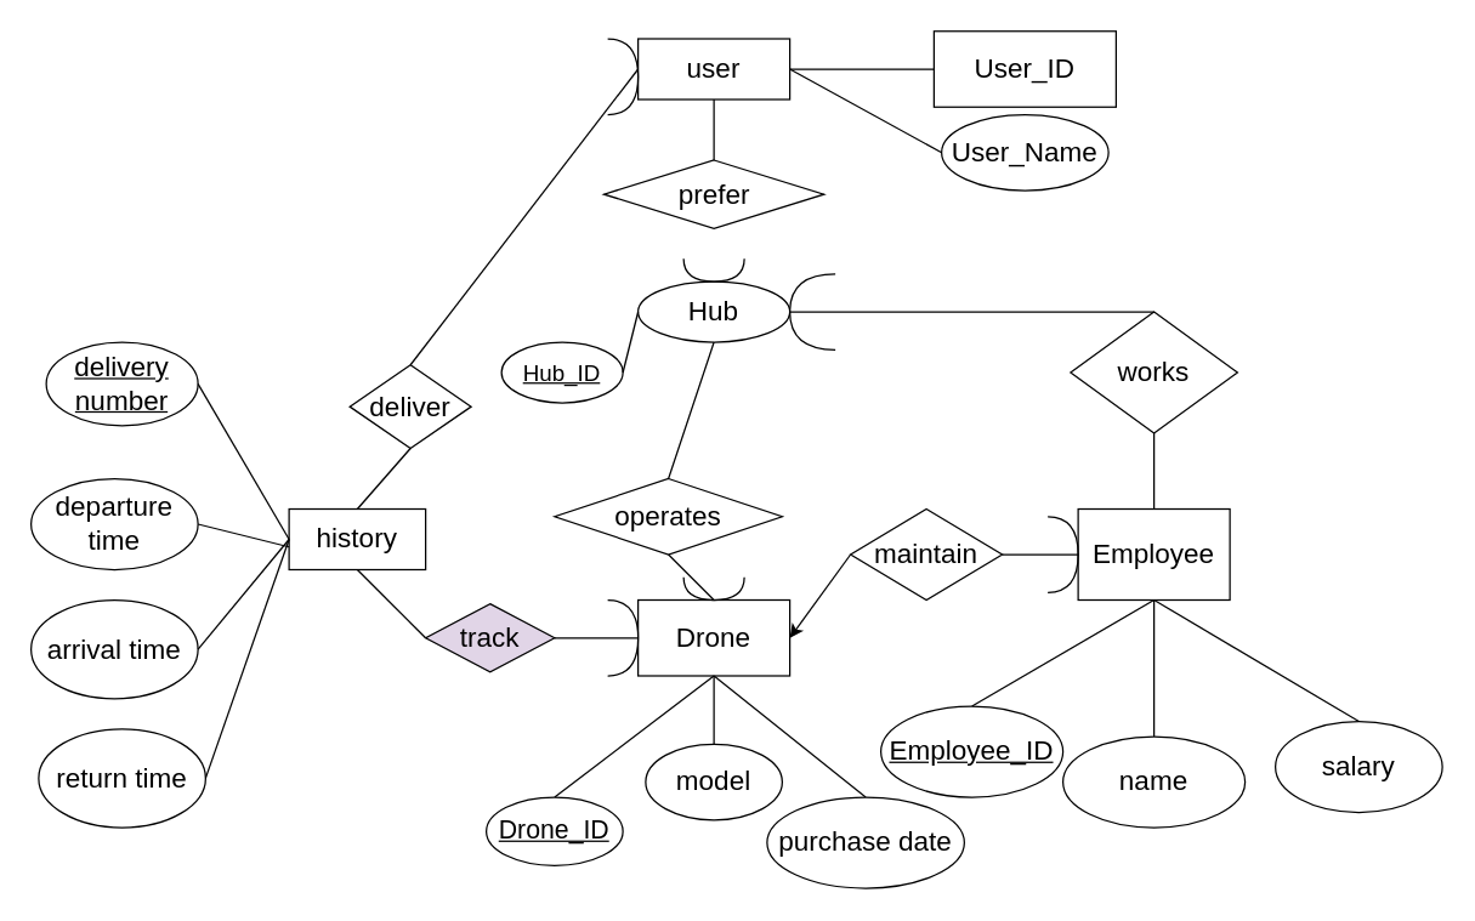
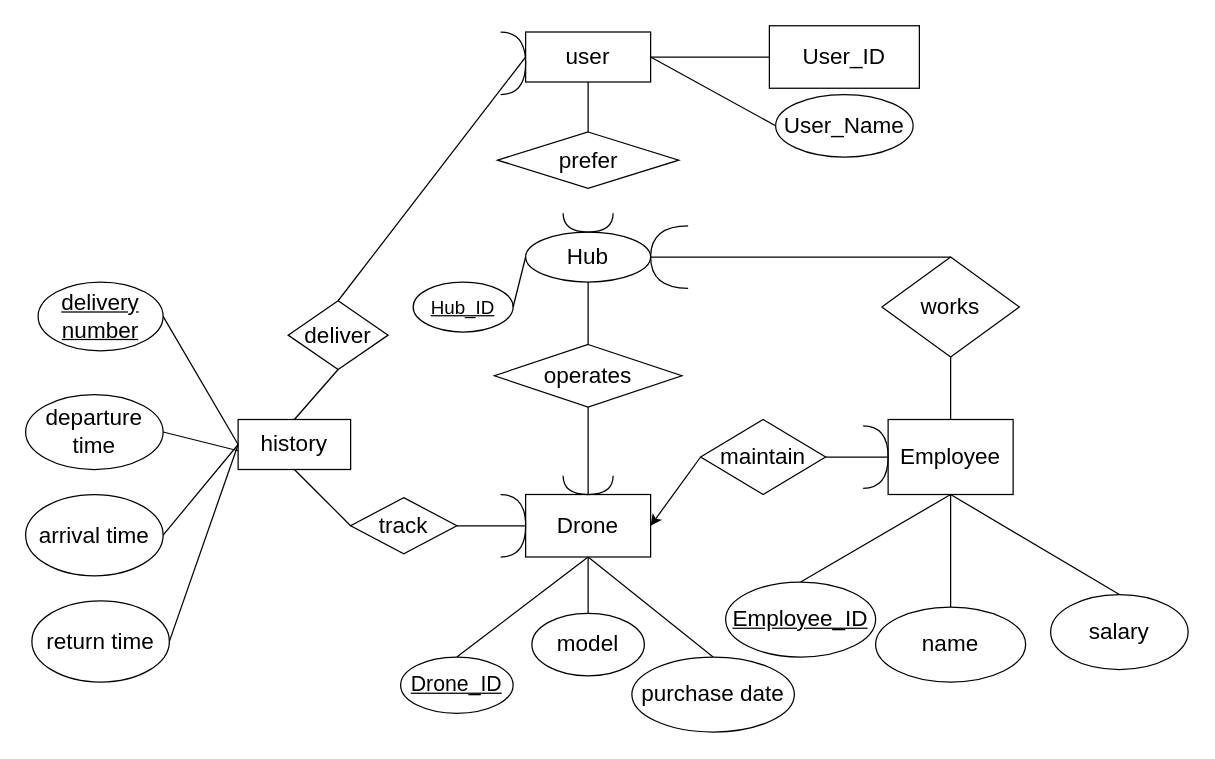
- <mxCell id="8" value="&lt;font style=&quot;font-size: 18px&quot;&gt;operates&lt;/font&gt;" style="rhombus;whiteSpace=wrap;html=1;" vertex="1" parent="1"><mxGeometry x="365" y="315" width="150" height="50" as="geometry" /></mxCell>
+ <mxCell id="8" value="&lt;font style=&quot;font-size: 18px&quot;&gt;operates&lt;/font&gt;" style="rhombus;whiteSpace=wrap;html=1;" vertex="1" parent="1"><mxGeometry x="395" y="275" width="150" height="50" as="geometry" /></mxCell>
- <mxCell id="48" value="&lt;font style=&quot;font-size: 18px&quot;&gt;track&lt;/font&gt;" style="rhombus;whiteSpace=wrap;html=1;fillColor=#e1d5e7;" vertex="1" parent="1"><mxGeometry x="280" y="397.5" width="85" height="45" as="geometry" /></mxCell>
+ <mxCell id="48" value="&lt;font style=&quot;font-size: 18px&quot;&gt;track&lt;/font&gt;" style="rhombus;whiteSpace=wrap;html=1;" vertex="1" parent="1"><mxGeometry x="280" y="397.5" width="85" height="45" as="geometry" /></mxCell>
